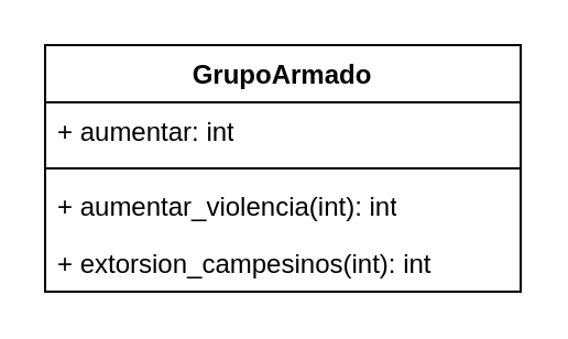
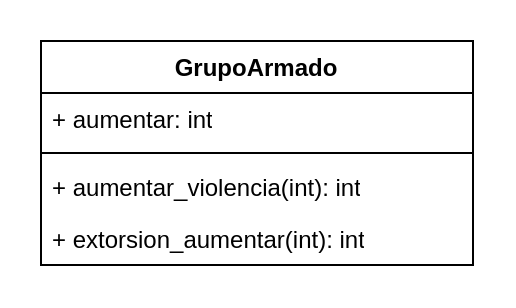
- <mxCell id="6" value="+ extorsion_campesinos(int): int" style="text;strokeColor=none;fillColor=none;align=left;verticalAlign=top;spacingLeft=4;spacingRight=4;overflow=hidden;rotatable=0;points=[[0,0.5],[1,0.5]];portConstraint=eastwest;whiteSpace=wrap;html=1;" vertex="1" parent="2"><mxGeometry y="86" width="216" height="26" as="geometry" /></mxCell>
+ <mxCell id="6" value="+ extorsion_aumentar(int): int" style="text;strokeColor=none;fillColor=none;align=left;verticalAlign=top;spacingLeft=4;spacingRight=4;overflow=hidden;rotatable=0;points=[[0,0.5],[1,0.5]];portConstraint=eastwest;whiteSpace=wrap;html=1;" vertex="1" parent="2"><mxGeometry y="86" width="216" height="26" as="geometry" /></mxCell>
